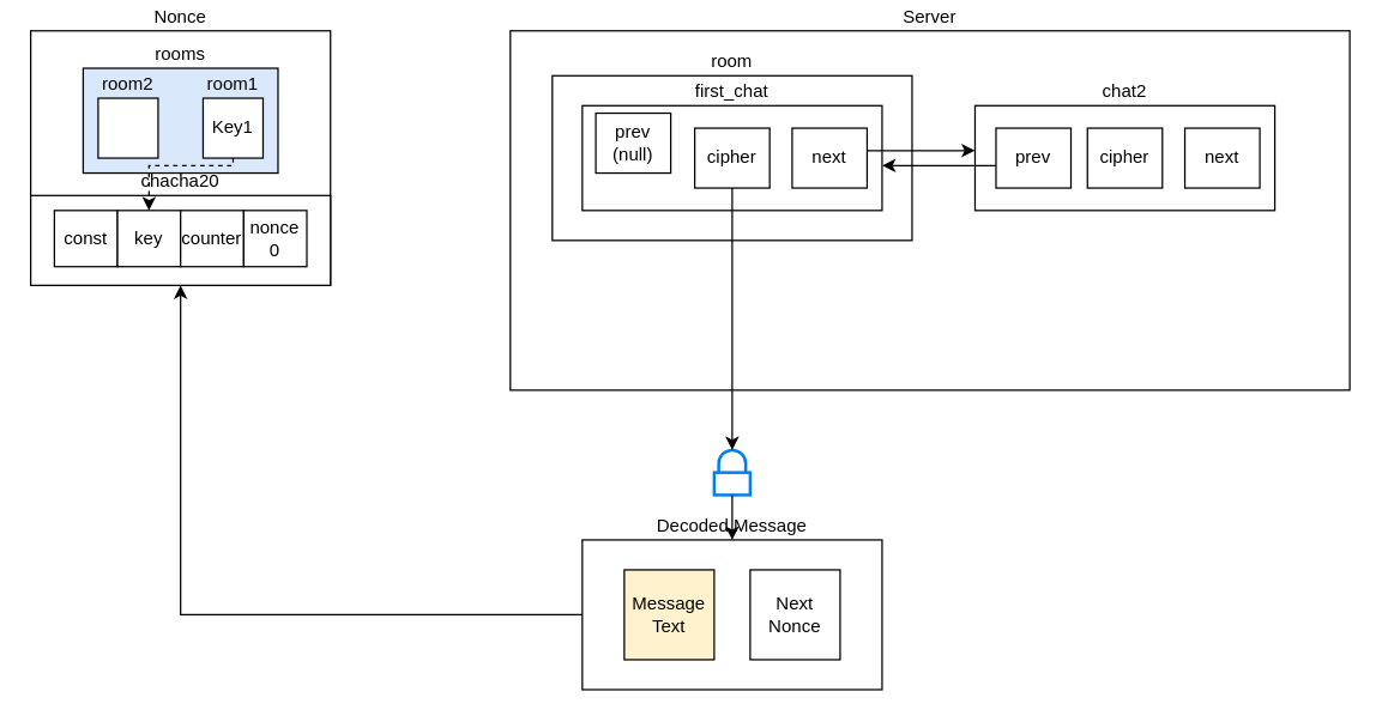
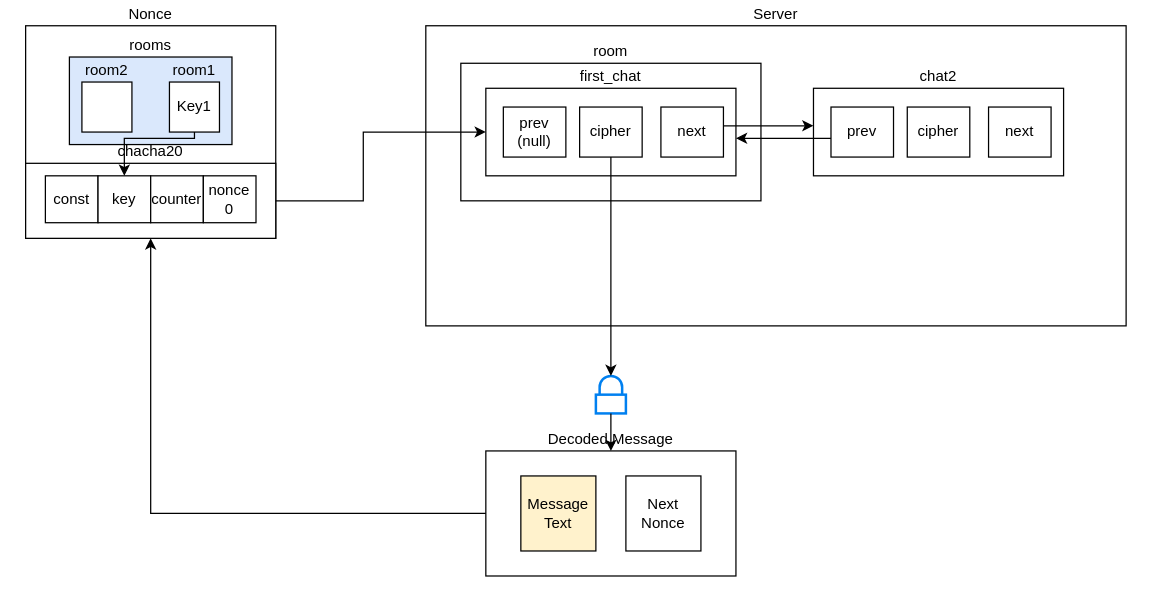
- <mxCell id="26" value="prev&lt;div&gt;(null)&lt;/div&gt;" style="rounded=0;whiteSpace=wrap;html=1;labelPosition=center;verticalLabelPosition=middle;align=center;verticalAlign=middle;" vertex="1" parent="21"><mxGeometry x="29" y="25" width="50" height="40" as="geometry" /></mxCell>
+ <mxCell id="26" value="prev&lt;div&gt;(null)&lt;/div&gt;" style="rounded=0;whiteSpace=wrap;html=1;labelPosition=center;verticalLabelPosition=middle;align=center;verticalAlign=middle;" vertex="1" parent="21"><mxGeometry x="34" y="35" width="50" height="40" as="geometry" /></mxCell>
- <mxCell id="20" value="" style="edgeStyle=orthogonalEdgeStyle;rounded=0;orthogonalLoop=1;jettySize=auto;html=1;entryX=0.5;entryY=0;entryDx=0;entryDy=0;endArrow=classic;endFill=1;dashed=1;" edge="1" parent="3" source="10" target="17"><mxGeometry relative="1" as="geometry"><Array as="points"><mxPoint x="125" y="90" /><mxPoint x="69" y="90" /></Array><mxPoint x="260" y="-40" as="sourcePoint" /><mxPoint x="490" y="95" as="targetPoint" /></mxGeometry></mxCell>
+ <mxCell id="20" value="" style="edgeStyle=orthogonalEdgeStyle;rounded=0;orthogonalLoop=1;jettySize=auto;html=1;entryX=0.5;entryY=0;entryDx=0;entryDy=0;endArrow=classic;endFill=1;" edge="1" parent="3" source="10" target="17"><mxGeometry relative="1" as="geometry"><Array as="points"><mxPoint x="125" y="90" /><mxPoint x="69" y="90" /></Array><mxPoint x="260" y="-40" as="sourcePoint" /><mxPoint x="490" y="95" as="targetPoint" /></mxGeometry></mxCell>
+ <mxCell id="28" style="edgeStyle=orthogonalEdgeStyle;rounded=0;orthogonalLoop=1;jettySize=auto;html=1;entryX=0;entryY=0.5;entryDx=0;entryDy=0;endArrow=classic;endFill=1;" edge="1" parent="1" source="14" target="23"><mxGeometry relative="1" as="geometry"><Array as="points"><mxPoint x="290" y="160" /><mxPoint x="290" y="105" /></Array></mxGeometry></mxCell>
